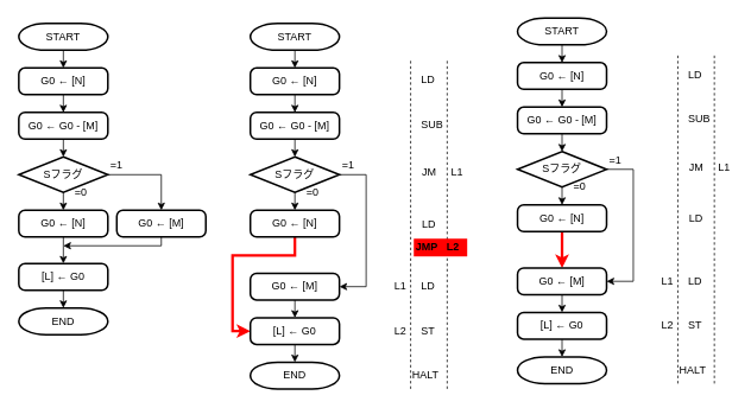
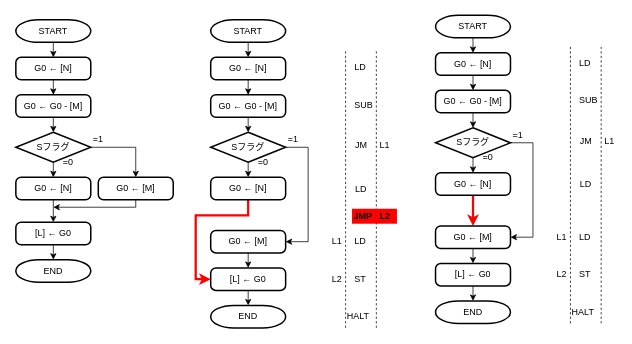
- <mxCell id="77" value="JMP&amp;nbsp; &amp;nbsp;L2" style="text;html=1;strokeColor=none;fillColor=#FF0000;align=left;verticalAlign=middle;whiteSpace=wrap;rounded=0;fontStyle=1" vertex="1" parent="1"><mxGeometry x="463.5" y="268" width="60" height="20" as="geometry" /></mxCell>
+ <mxCell id="77" value="JMP&amp;nbsp; &amp;nbsp;L2" style="text;html=1;strokeColor=none;fillColor=#FF0000;align=left;verticalAlign=middle;whiteSpace=wrap;rounded=0;fontStyle=1" vertex="1" parent="1"><mxGeometry x="468.5" y="278" width="60" height="20" as="geometry" /></mxCell>
